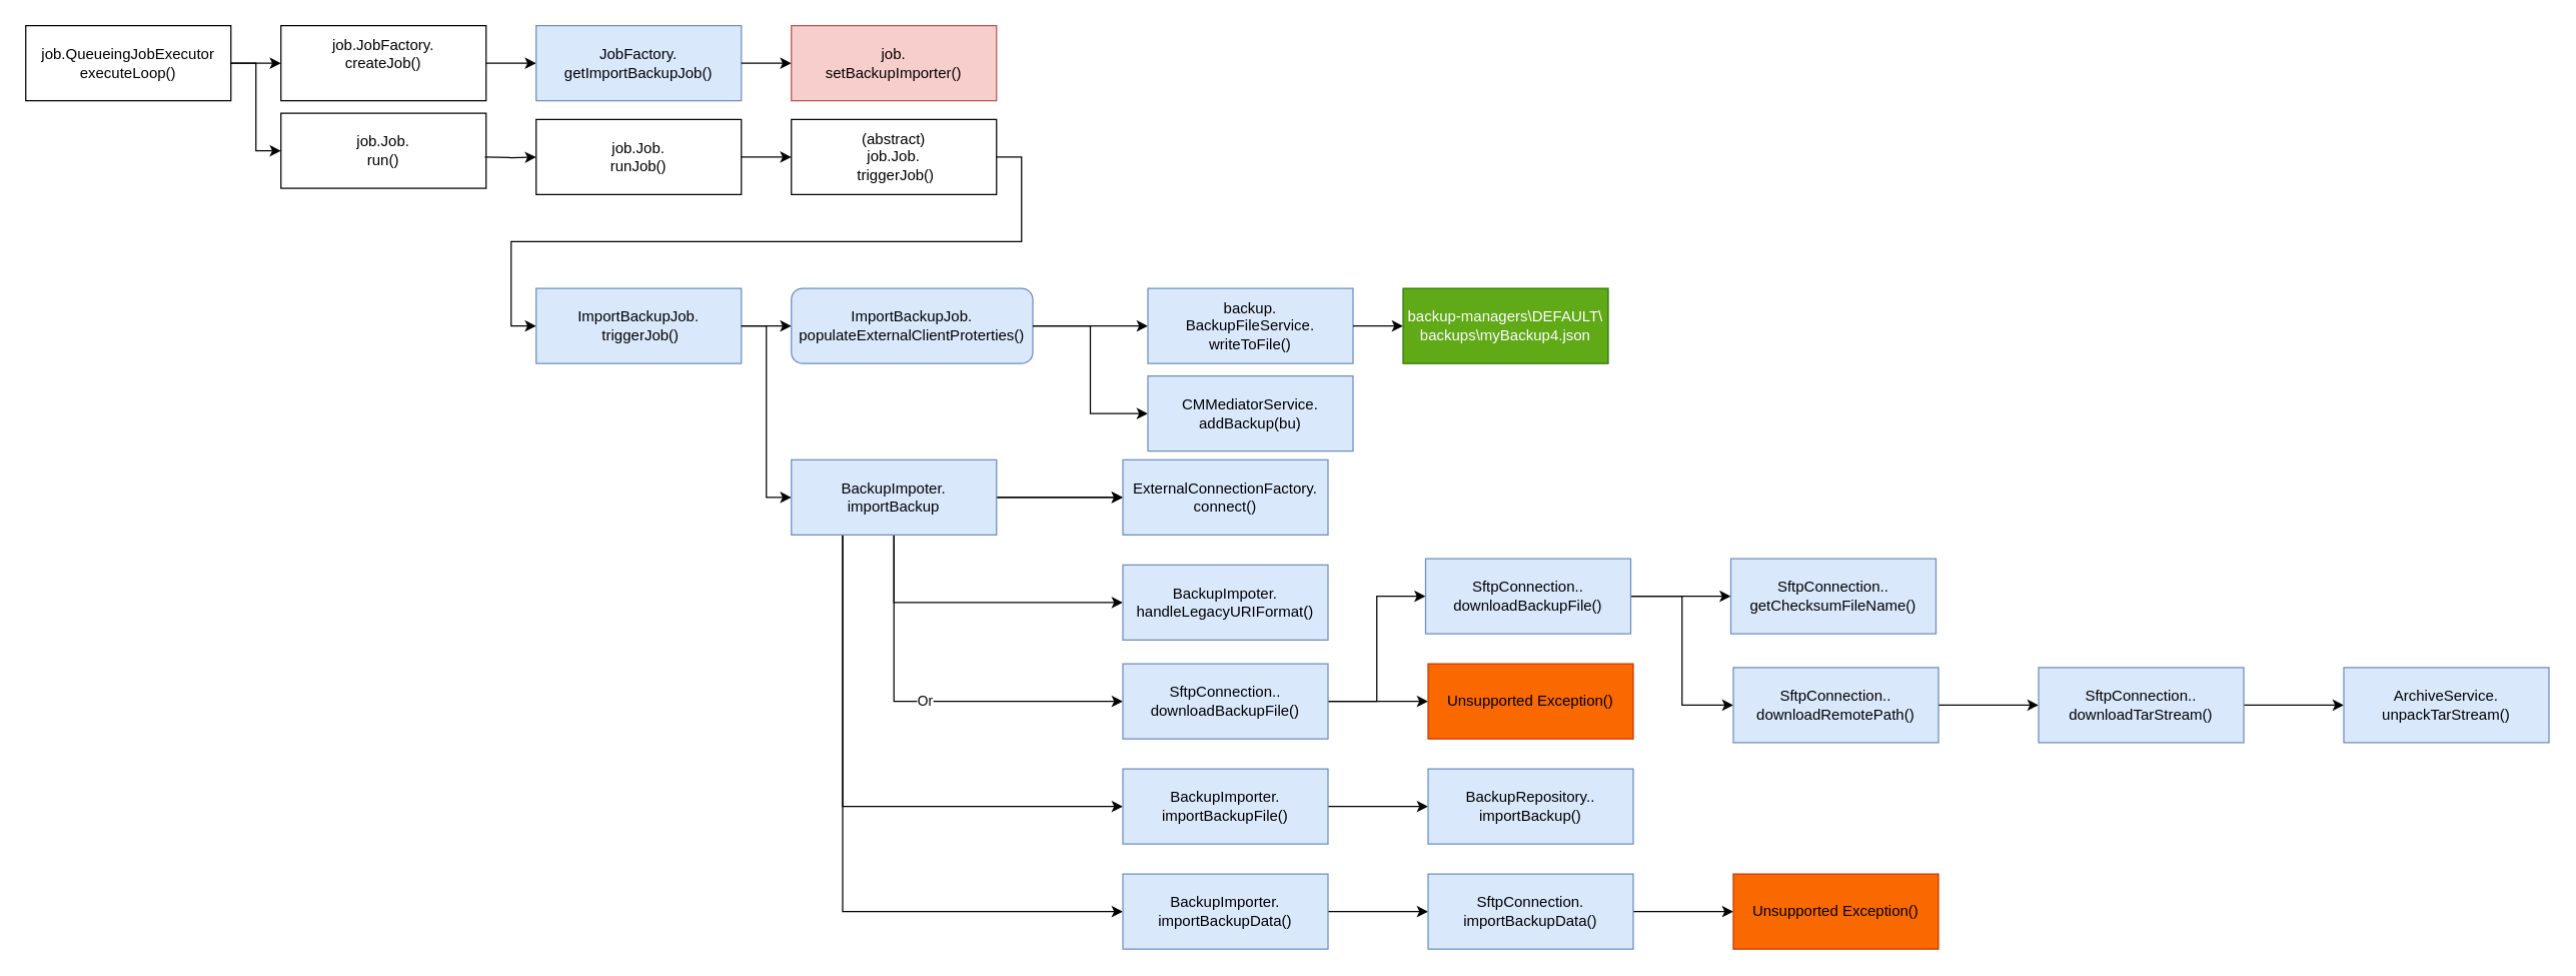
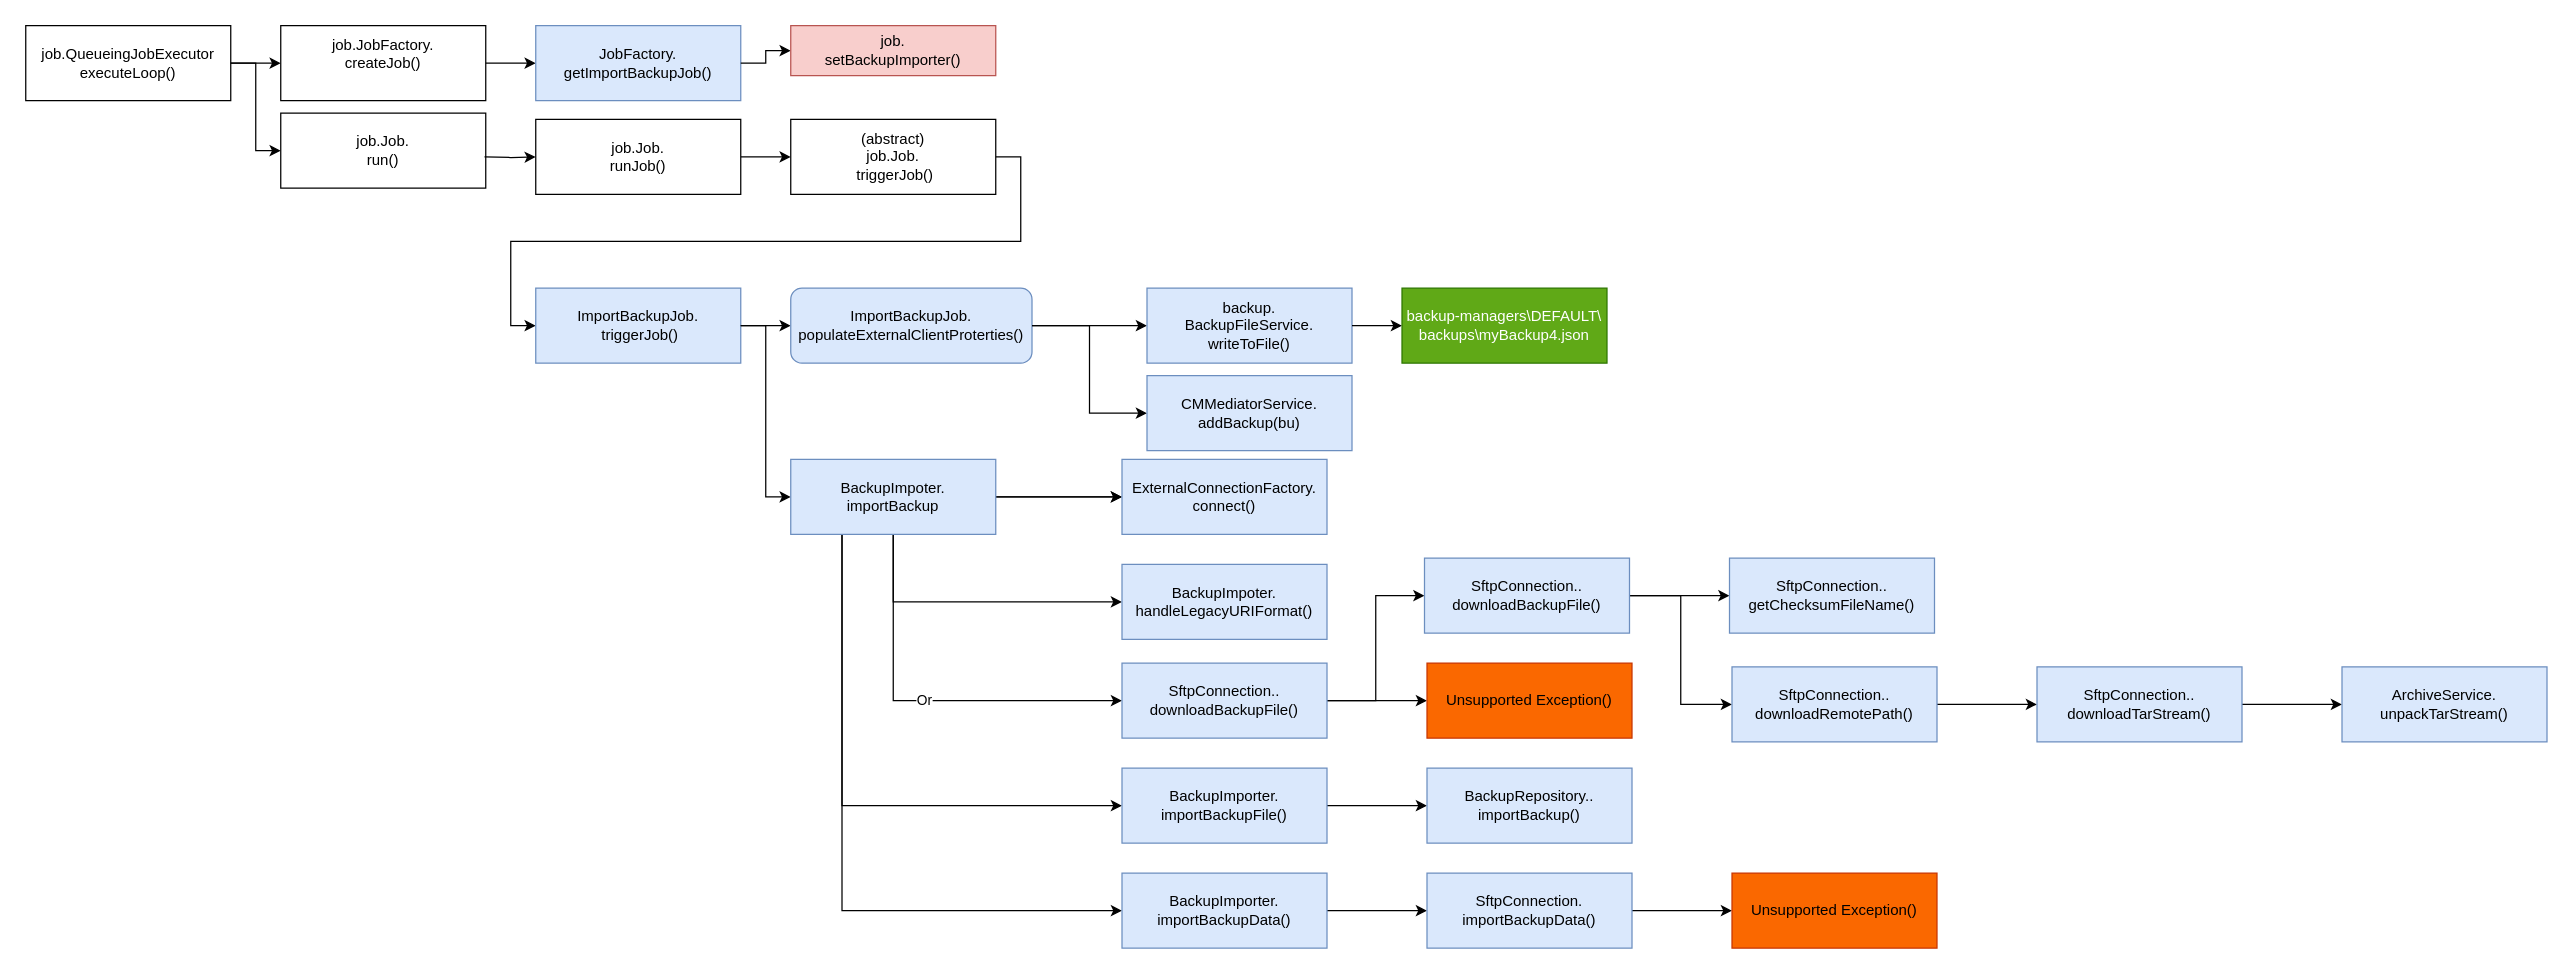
- <mxCell id="14" value="&lt;div&gt;job.&lt;/div&gt;&lt;div&gt;setBackupImporter()&lt;/div&gt;" style="whiteSpace=wrap;html=1;align=center;treeFolding=1;treeMoving=1;newEdgeStyle={&quot;edgeStyle&quot;:&quot;elbowEdgeStyle&quot;,&quot;startArrow&quot;:&quot;none&quot;,&quot;endArrow&quot;:&quot;none&quot;};fillColor=#f8cecc;strokeColor=#b85450;" parent="1" vertex="1"><mxGeometry x="632" y="20" width="164" height="60" as="geometry" /></mxCell>
+ <mxCell id="14" value="&lt;div&gt;job.&lt;/div&gt;&lt;div&gt;setBackupImporter()&lt;/div&gt;" style="whiteSpace=wrap;html=1;align=center;treeFolding=1;treeMoving=1;newEdgeStyle={&quot;edgeStyle&quot;:&quot;elbowEdgeStyle&quot;,&quot;startArrow&quot;:&quot;none&quot;,&quot;endArrow&quot;:&quot;none&quot;};fillColor=#f8cecc;strokeColor=#b85450;" parent="1" vertex="1"><mxGeometry x="632" y="20" width="164" height="40" as="geometry" /></mxCell>
